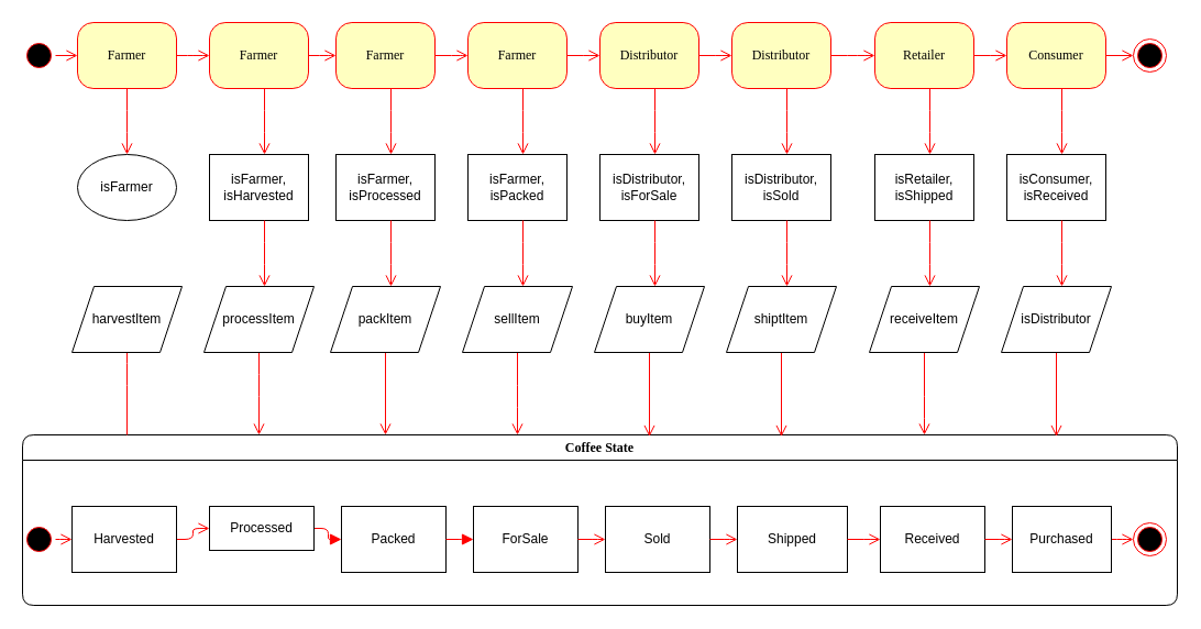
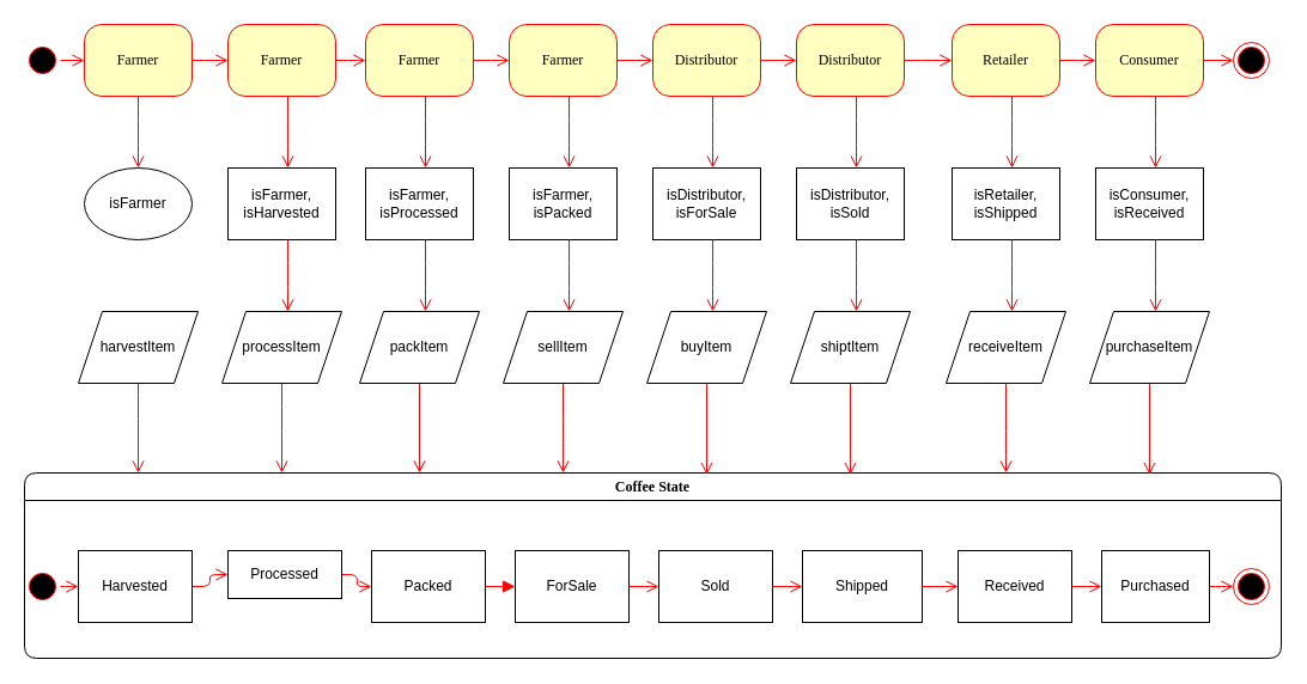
- <mxCell id="70" value="isDistributor" style="shape=parallelogram;perimeter=parallelogramPerimeter;whiteSpace=wrap;html=1;fixedSize=1;" parent="1" vertex="1"><mxGeometry x="910" y="260" width="100" height="60" as="geometry" /></mxCell>
+ <mxCell id="70" value="purchaseItem" style="shape=parallelogram;perimeter=parallelogramPerimeter;whiteSpace=wrap;html=1;fixedSize=1;" parent="1" vertex="1"><mxGeometry x="910" y="260" width="100" height="60" as="geometry" /></mxCell>
- <mxCell id="26" style="edgeStyle=elbowEdgeStyle;html=1;labelBackgroundColor=none;endArrow=none;endSize=8;strokeColor=#ff0000;fontFamily=Verdana;fontSize=12;align=left;exitX=0.5;exitY=1;exitDx=0;exitDy=0;" parent="1" source="29" target="5" edge="1"><mxGeometry relative="1" as="geometry"><mxPoint x="260" y="310" as="sourcePoint" /><mxPoint x="340" y="290" as="targetPoint" /><Array as="points"><mxPoint x="115" y="340" /><mxPoint x="130" y="350" /><mxPoint x="290" y="360" /><mxPoint x="300" y="360" /><mxPoint x="280" y="350" /></Array></mxGeometry></mxCell>
+ <mxCell id="26" style="edgeStyle=elbowEdgeStyle;html=1;labelBackgroundColor=none;endArrow=open;endSize=8;strokeColor=#ff0000;fontFamily=Verdana;fontSize=12;align=left;exitX=0.5;exitY=1;exitDx=0;exitDy=0;" parent="1" source="29" target="5" edge="1"><mxGeometry relative="1" as="geometry"><mxPoint x="260" y="310" as="sourcePoint" /><mxPoint x="340" y="290" as="targetPoint" /><Array as="points"><mxPoint x="115" y="340" /><mxPoint x="130" y="350" /><mxPoint x="290" y="360" /><mxPoint x="300" y="360" /><mxPoint x="280" y="350" /></Array></mxGeometry></mxCell>
- <mxCell id="10" style="edgeStyle=elbowEdgeStyle;html=1;labelBackgroundColor=none;endArrow=block;endSize=8;strokeColor=#ff0000;fontFamily=Verdana;fontSize=12;align=left;exitX=1;exitY=0.5;exitDx=0;exitDy=0;entryX=0;entryY=0.5;entryDx=0;entryDy=0;" parent="5" source="13" target="14" edge="1"><mxGeometry relative="1" as="geometry"><mxPoint x="520" y="95" as="sourcePoint" /><mxPoint x="585" y="95" as="targetPoint" /></mxGeometry></mxCell>
+ <mxCell id="10" style="edgeStyle=elbowEdgeStyle;html=1;labelBackgroundColor=none;endArrow=open;endSize=8;strokeColor=#ff0000;fontFamily=Verdana;fontSize=12;align=left;exitX=1;exitY=0.5;exitDx=0;exitDy=0;entryX=0;entryY=0.5;entryDx=0;entryDy=0;" parent="5" source="13" target="14" edge="1"><mxGeometry relative="1" as="geometry"><mxPoint x="520" y="95" as="sourcePoint" /><mxPoint x="585" y="95" as="targetPoint" /></mxGeometry></mxCell>
